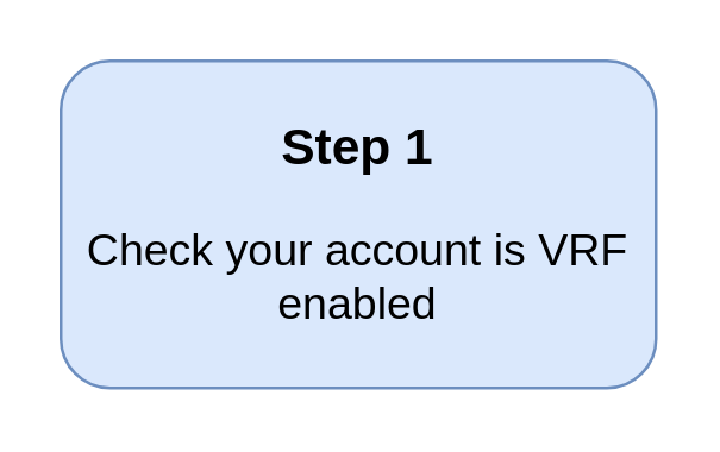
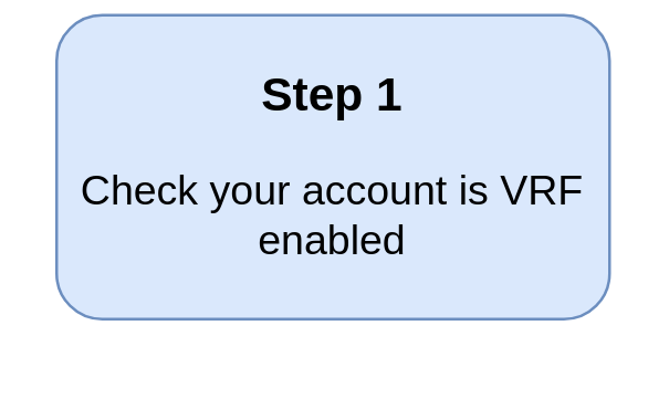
- <mxCell id="2" value="&lt;b&gt;&lt;font style=&quot;font-size: 17px;&quot;&gt;Step 1&lt;br&gt;&lt;/font&gt;&lt;/b&gt;&lt;br&gt;&lt;font style=&quot;font-size: 15px;&quot;&gt;Check your account is VRF enabled&lt;/font&gt;" style="rounded=1;whiteSpace=wrap;html=1;fillColor=#dae8fc;strokeColor=#6c8ebf;" parent="1" vertex="1"><mxGeometry x="20" y="20" width="200" height="110" as="geometry" /></mxCell>
+ <mxCell id="2" value="&lt;b&gt;&lt;font style=&quot;font-size: 17px;&quot;&gt;Step 1&lt;br&gt;&lt;/font&gt;&lt;/b&gt;&lt;br&gt;&lt;font style=&quot;font-size: 15px;&quot;&gt;Check your account is VRF enabled&lt;/font&gt;" style="rounded=1;whiteSpace=wrap;html=1;fillColor=#dae8fc;strokeColor=#6c8ebf;" parent="1" vertex="1"><mxGeometry x="20" y="5" width="200" height="110" as="geometry" /></mxCell>
